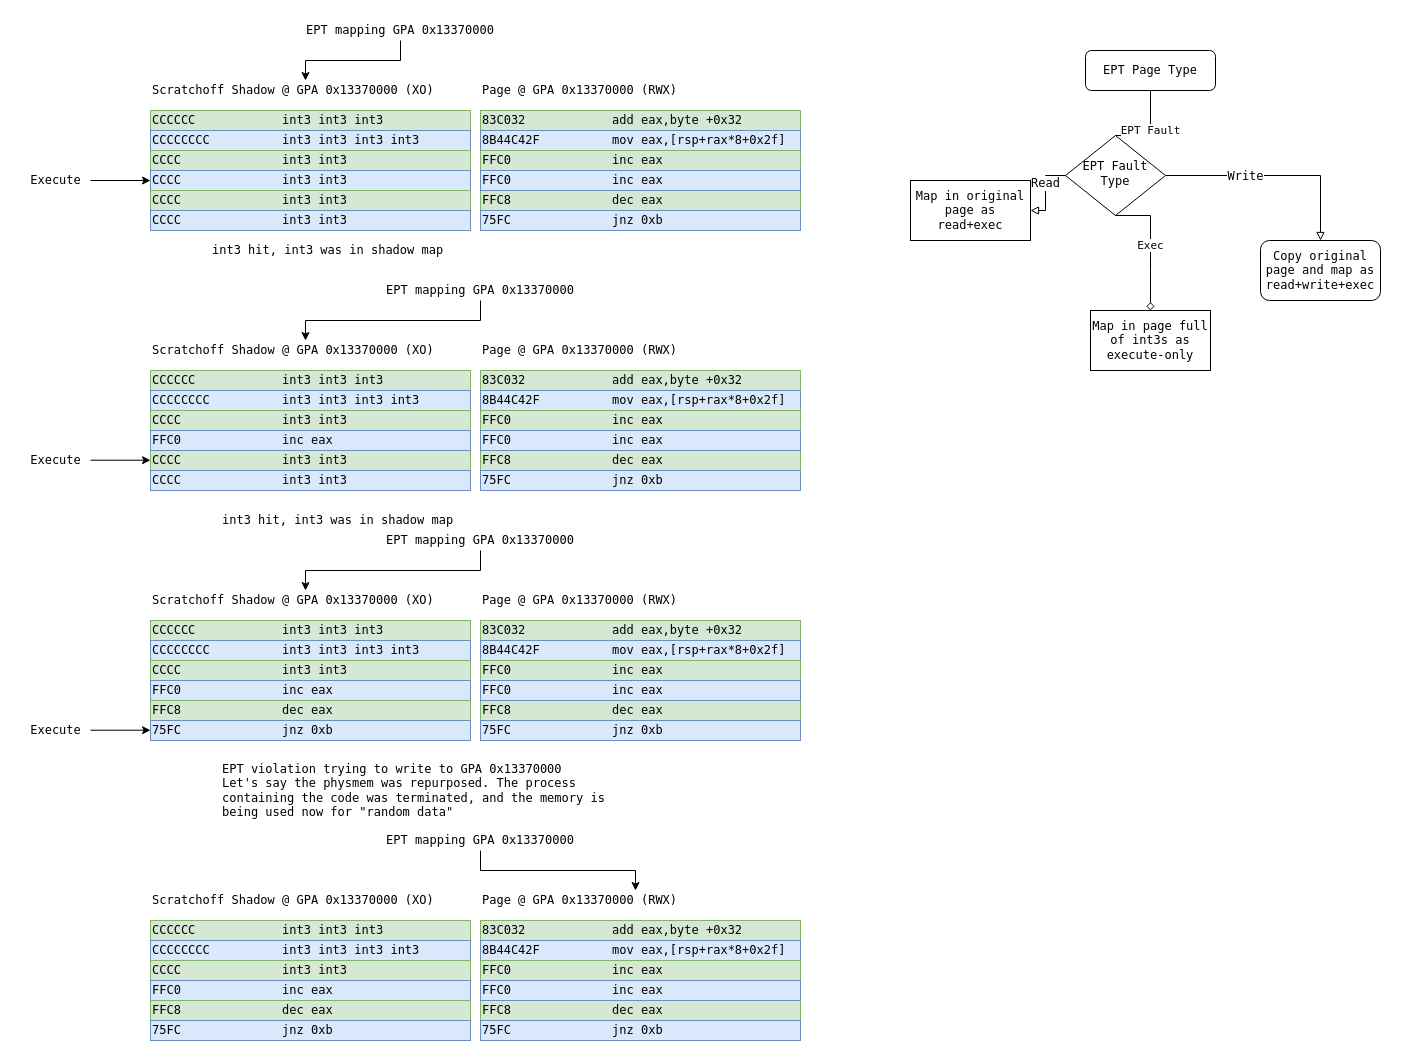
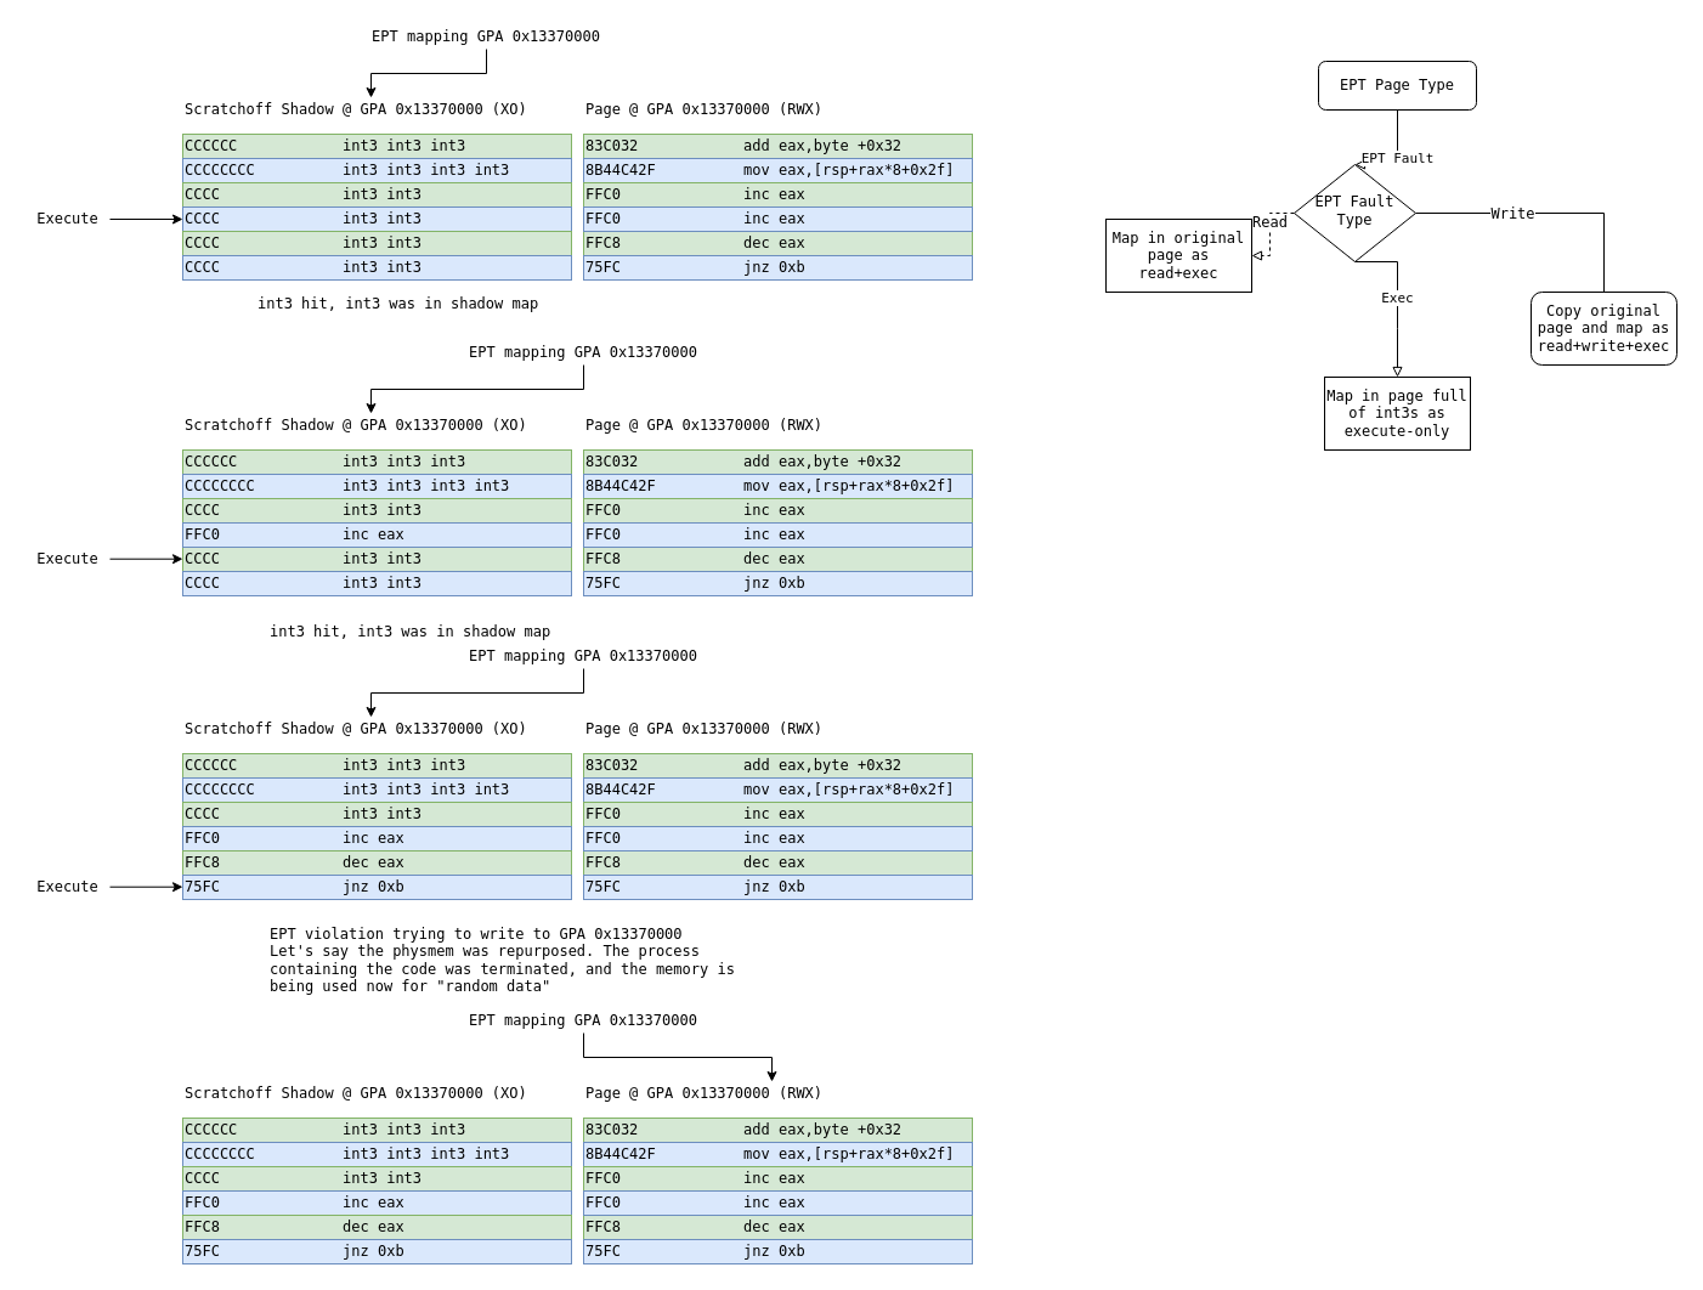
- <mxCell id="2" value="EPT Fault" style="edgeStyle=orthogonalEdgeStyle;rounded=0;orthogonalLoop=1;jettySize=auto;html=1;exitX=0.5;exitY=1;exitDx=0;exitDy=0;entryX=0.5;entryY=0;entryDx=0;entryDy=0;endArrow=none;endFill=0;align=center;fontFamily=Monospace;" parent="1" source="3" target="9" edge="1"><mxGeometry relative="1" as="geometry"><Array as="points"><mxPoint x="1150" y="130" /><mxPoint x="1150" y="130" /></Array></mxGeometry></mxCell>
+ <mxCell id="2" value="EPT Fault" style="edgeStyle=orthogonalEdgeStyle;rounded=0;orthogonalLoop=1;jettySize=auto;html=1;exitX=0.5;exitY=1;exitDx=0;exitDy=0;entryX=0.5;entryY=0;entryDx=0;entryDy=0;endArrow=block;endFill=0;align=center;fontFamily=Monospace;" parent="1" source="3" target="9" edge="1"><mxGeometry relative="1" as="geometry"><Array as="points"><mxPoint x="1150" y="130" /><mxPoint x="1150" y="130" /></Array></mxGeometry></mxCell>
- <mxCell id="6" style="edgeStyle=orthogonalEdgeStyle;rounded=0;orthogonalLoop=1;jettySize=auto;html=1;exitX=0;exitY=0.5;exitDx=0;exitDy=0;entryX=1;entryY=0.5;entryDx=0;entryDy=0;endArrow=block;endFill=0;fontFamily=Monospace;" parent="1" source="9" target="11" edge="1"><mxGeometry relative="1" as="geometry" /></mxCell>
+ <mxCell id="6" style="edgeStyle=orthogonalEdgeStyle;rounded=0;orthogonalLoop=1;jettySize=auto;html=1;exitX=0;exitY=0.5;exitDx=0;exitDy=0;entryX=1;entryY=0.5;entryDx=0;entryDy=0;endArrow=block;endFill=0;fontFamily=Monospace;dashed=1;" parent="1" source="9" target="11" edge="1"><mxGeometry relative="1" as="geometry" /></mxCell>
- <mxCell id="4" style="edgeStyle=orthogonalEdgeStyle;rounded=0;orthogonalLoop=1;jettySize=auto;html=1;exitX=1;exitY=0.5;exitDx=0;exitDy=0;endArrow=block;endFill=0;fontFamily=Monospace;" parent="1" source="9" target="10" edge="1"><mxGeometry relative="1" as="geometry" /></mxCell>
+ <mxCell id="4" style="edgeStyle=orthogonalEdgeStyle;rounded=0;orthogonalLoop=1;jettySize=auto;html=1;exitX=1;exitY=0.5;exitDx=0;exitDy=0;endArrow=none;endFill=0;fontFamily=Monospace;" parent="1" source="9" target="10" edge="1"><mxGeometry relative="1" as="geometry" /></mxCell>
- <mxCell id="8" value="Exec" style="edgeStyle=orthogonalEdgeStyle;rounded=0;orthogonalLoop=1;jettySize=auto;html=1;exitX=0.5;exitY=1;exitDx=0;exitDy=0;entryX=0.5;entryY=0;entryDx=0;entryDy=0;endArrow=diamond;endFill=0;fontFamily=Monospace;" parent="1" source="9" target="12" edge="1"><mxGeometry relative="1" as="geometry"><Array as="points"><mxPoint x="1150" y="270" /><mxPoint x="1150" y="270" /></Array></mxGeometry></mxCell>
+ <mxCell id="8" value="Exec" style="edgeStyle=orthogonalEdgeStyle;rounded=0;orthogonalLoop=1;jettySize=auto;html=1;exitX=0.5;exitY=1;exitDx=0;exitDy=0;entryX=0.5;entryY=0;entryDx=0;entryDy=0;endArrow=block;endFill=0;fontFamily=Monospace;" parent="1" source="9" target="12" edge="1"><mxGeometry relative="1" as="geometry"><Array as="points"><mxPoint x="1150" y="270" /><mxPoint x="1150" y="270" /></Array></mxGeometry></mxCell>
